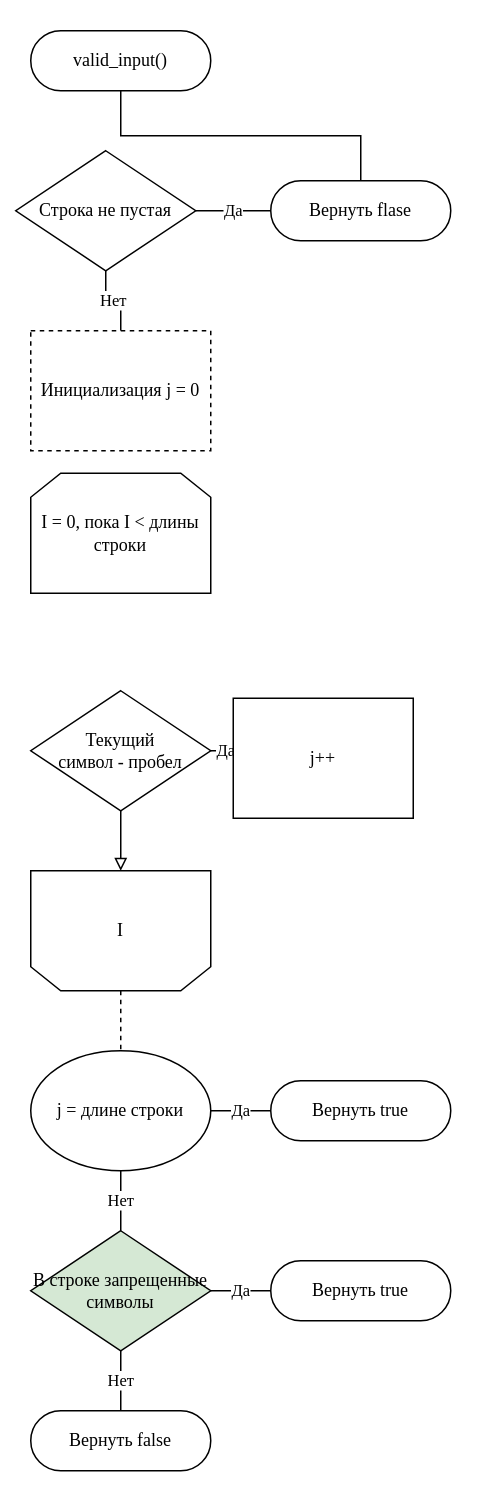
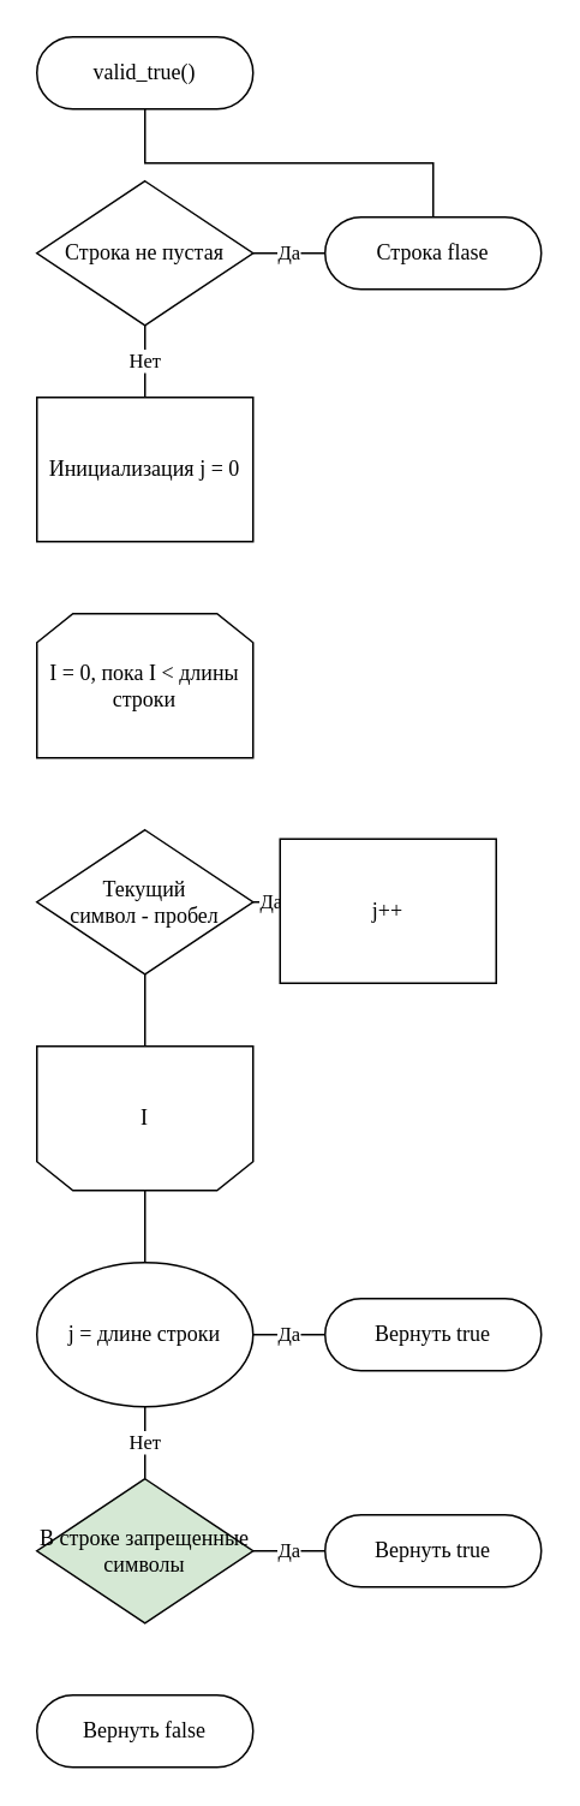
- <mxCell id="3" value="valid_input&lt;span style=&quot;background-color: initial;&quot;&gt;()&lt;/span&gt;" style="html=1;dashed=0;whiteSpace=wrap;shape=mxgraph.dfd.start;fontFamily=Times New Roman;" parent="1" vertex="1"><mxGeometry x="20" y="20" width="120" height="40" as="geometry" /></mxCell>
+ <mxCell id="3" value="valid_true&lt;span style=&quot;background-color: initial;&quot;&gt;()&lt;/span&gt;" style="html=1;dashed=0;whiteSpace=wrap;shape=mxgraph.dfd.start;fontFamily=Times New Roman;" parent="1" vertex="1"><mxGeometry x="20" y="20" width="120" height="40" as="geometry" /></mxCell>
- <mxCell id="6" value="Строка не пустая" style="rhombus;whiteSpace=wrap;html=1;fontFamily=Times New Roman;" vertex="1" parent="1"><mxGeometry x="10" y="100" width="120" height="80" as="geometry" /></mxCell>
+ <mxCell id="6" value="Строка не пустая" style="rhombus;whiteSpace=wrap;html=1;fontFamily=Times New Roman;" vertex="1" parent="1"><mxGeometry x="20" y="100" width="120" height="80" as="geometry" /></mxCell>
- <mxCell id="7" value="Вернуть flase" style="html=1;dashed=0;whiteSpace=wrap;shape=mxgraph.dfd.start;fontFamily=Times New Roman;" vertex="1" parent="1"><mxGeometry x="180" y="120" width="120" height="40" as="geometry" /></mxCell>
+ <mxCell id="7" value="Строка flase" style="html=1;dashed=0;whiteSpace=wrap;shape=mxgraph.dfd.start;fontFamily=Times New Roman;" vertex="1" parent="1"><mxGeometry x="180" y="120" width="120" height="40" as="geometry" /></mxCell>
- <mxCell id="8" value="Инициализация j = 0" style="rounded=0;whiteSpace=wrap;html=1;fontFamily=Times New Roman;dashed=1;" vertex="1" parent="1"><mxGeometry x="20" y="220" width="120" height="80" as="geometry" /></mxCell>
+ <mxCell id="8" value="Инициализация j = 0" style="rounded=0;whiteSpace=wrap;html=1;fontFamily=Times New Roman;" vertex="1" parent="1"><mxGeometry x="20" y="220" width="120" height="80" as="geometry" /></mxCell>
- <mxCell id="9" value="I = 0, пока I &amp;lt; длины строки" style="shape=loopLimit;whiteSpace=wrap;html=1;fontFamily=Times New Roman;" vertex="1" parent="1"><mxGeometry x="20" y="315" width="120" height="80" as="geometry" /></mxCell>
+ <mxCell id="9" value="I = 0, пока I &amp;lt; длины строки" style="shape=loopLimit;whiteSpace=wrap;html=1;fontFamily=Times New Roman;" vertex="1" parent="1"><mxGeometry x="20" y="340" width="120" height="80" as="geometry" /></mxCell>
- <mxCell id="13" value="" style="edgeStyle=orthogonalEdgeStyle;rounded=0;orthogonalLoop=1;jettySize=auto;html=1;exitX=0.5;exitY=1;exitDx=0;exitDy=0;entryX=0.5;entryY=1;entryDx=0;entryDy=0;endArrow=block;endFill=0;fontFamily=Times New Roman;" edge="1" parent="1" source="14" target="11"><mxGeometry relative="1" as="geometry" /></mxCell>
+ <mxCell id="13" value="" style="edgeStyle=orthogonalEdgeStyle;rounded=0;orthogonalLoop=1;jettySize=auto;html=1;exitX=0.5;exitY=1;exitDx=0;exitDy=0;entryX=0.5;entryY=1;entryDx=0;entryDy=0;endArrow=none;endFill=0;fontFamily=Times New Roman;" edge="1" parent="1" source="14" target="11"><mxGeometry relative="1" as="geometry" /></mxCell>
- <mxCell id="10" style="edgeStyle=orthogonalEdgeStyle;rounded=0;orthogonalLoop=1;jettySize=auto;html=1;exitX=0.5;exitY=0;exitDx=0;exitDy=0;entryX=0.5;entryY=0;entryDx=0;entryDy=0;endArrow=none;endFill=0;fontFamily=Times New Roman;dashed=1;" edge="1" parent="1" source="11" target="16"><mxGeometry relative="1" as="geometry" /></mxCell>
+ <mxCell id="10" style="edgeStyle=orthogonalEdgeStyle;rounded=0;orthogonalLoop=1;jettySize=auto;html=1;exitX=0.5;exitY=0;exitDx=0;exitDy=0;entryX=0.5;entryY=0;entryDx=0;entryDy=0;endArrow=none;endFill=0;fontFamily=Times New Roman;" edge="1" parent="1" source="11" target="16"><mxGeometry relative="1" as="geometry" /></mxCell>
- <mxCell id="23" value="Нет" style="edgeStyle=orthogonalEdgeStyle;rounded=0;orthogonalLoop=1;jettySize=auto;html=1;exitX=0.5;exitY=1;exitDx=0;exitDy=0;entryX=0.5;entryY=0.5;entryDx=0;entryDy=-20;entryPerimeter=0;endArrow=none;endFill=0;fontFamily=Times New Roman;" edge="1" parent="1" source="17" target="18"><mxGeometry relative="1" as="geometry" /></mxCell>
